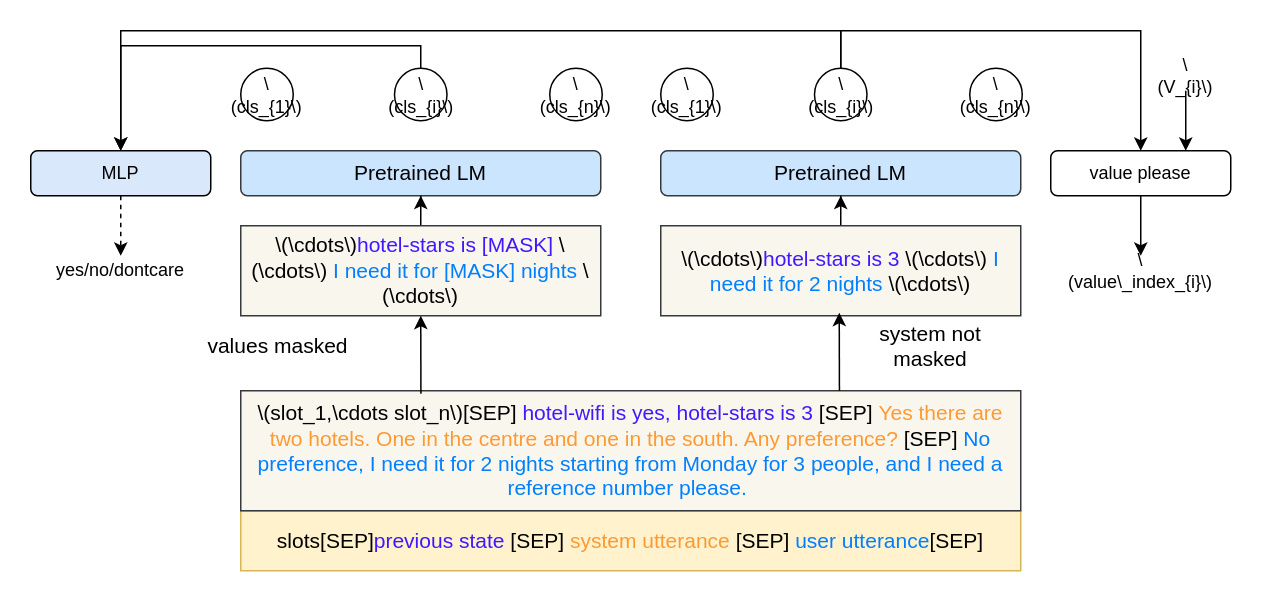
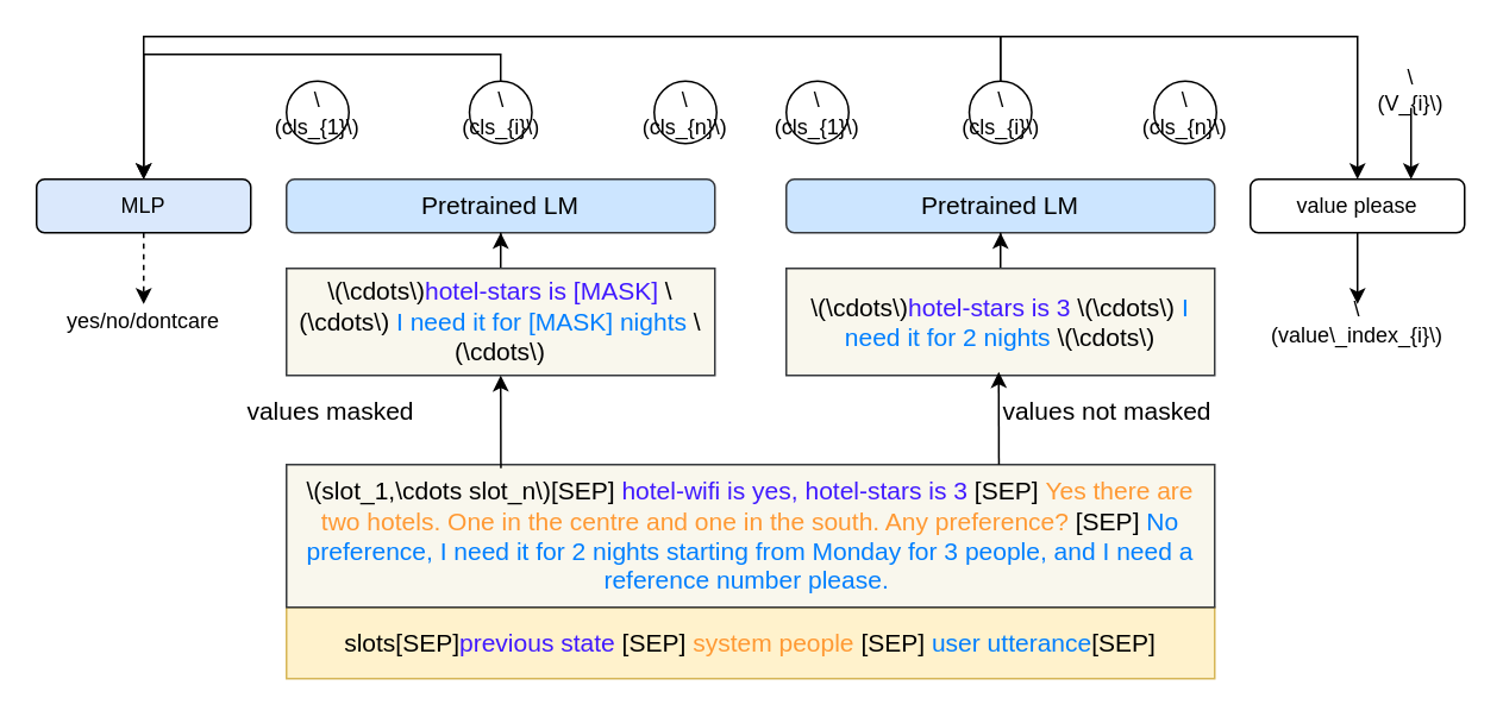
- <mxCell id="7" value="system not masked" style="text;html=1;strokeColor=none;fillColor=none;align=center;verticalAlign=middle;whiteSpace=wrap;rounded=0;fontSize=14;" parent="1" vertex="1"><mxGeometry x="560" y="220" width="120" height="20" as="geometry" /></mxCell>
+ <mxCell id="7" value="values not masked" style="text;html=1;strokeColor=none;fillColor=none;align=center;verticalAlign=middle;whiteSpace=wrap;rounded=0;fontSize=14;" parent="1" vertex="1"><mxGeometry x="560" y="220" width="120" height="20" as="geometry" /></mxCell>
- <mxCell id="4" value="&lt;font style=&quot;font-size: 14px&quot;&gt;slots[SEP]&lt;/font&gt;&lt;font color=&quot;#4019ff&quot; style=&quot;font-size: 14px&quot;&gt;previous state&lt;/font&gt;&lt;font color=&quot;#67ab9f&quot; style=&quot;font-size: 14px&quot;&gt; &lt;/font&gt;[SEP] &lt;font color=&quot;#ff9933&quot; style=&quot;font-size: 14px&quot;&gt;system utterance&lt;/font&gt; [SEP] &lt;font color=&quot;#007fff&quot; style=&quot;font-size: 14px&quot;&gt;user utterance&lt;/font&gt;[SEP]" style="text;html=1;strokeColor=#d6b656;fillColor=#fff2cc;align=center;verticalAlign=middle;whiteSpace=wrap;rounded=0;fontSize=14;" parent="1" vertex="1"><mxGeometry x="160" y="340" width="520" height="40" as="geometry" /></mxCell>
+ <mxCell id="4" value="&lt;font style=&quot;font-size: 14px&quot;&gt;slots[SEP]&lt;/font&gt;&lt;font color=&quot;#4019ff&quot; style=&quot;font-size: 14px&quot;&gt;previous state&lt;/font&gt;&lt;font color=&quot;#67ab9f&quot; style=&quot;font-size: 14px&quot;&gt; &lt;/font&gt;[SEP] &lt;font color=&quot;#ff9933&quot; style=&quot;font-size: 14px&quot;&gt;system people&lt;/font&gt; [SEP] &lt;font color=&quot;#007fff&quot; style=&quot;font-size: 14px&quot;&gt;user utterance&lt;/font&gt;[SEP]" style="text;html=1;strokeColor=#d6b656;fillColor=#fff2cc;align=center;verticalAlign=middle;whiteSpace=wrap;rounded=0;fontSize=14;" parent="1" vertex="1"><mxGeometry x="160" y="340" width="520" height="40" as="geometry" /></mxCell>
